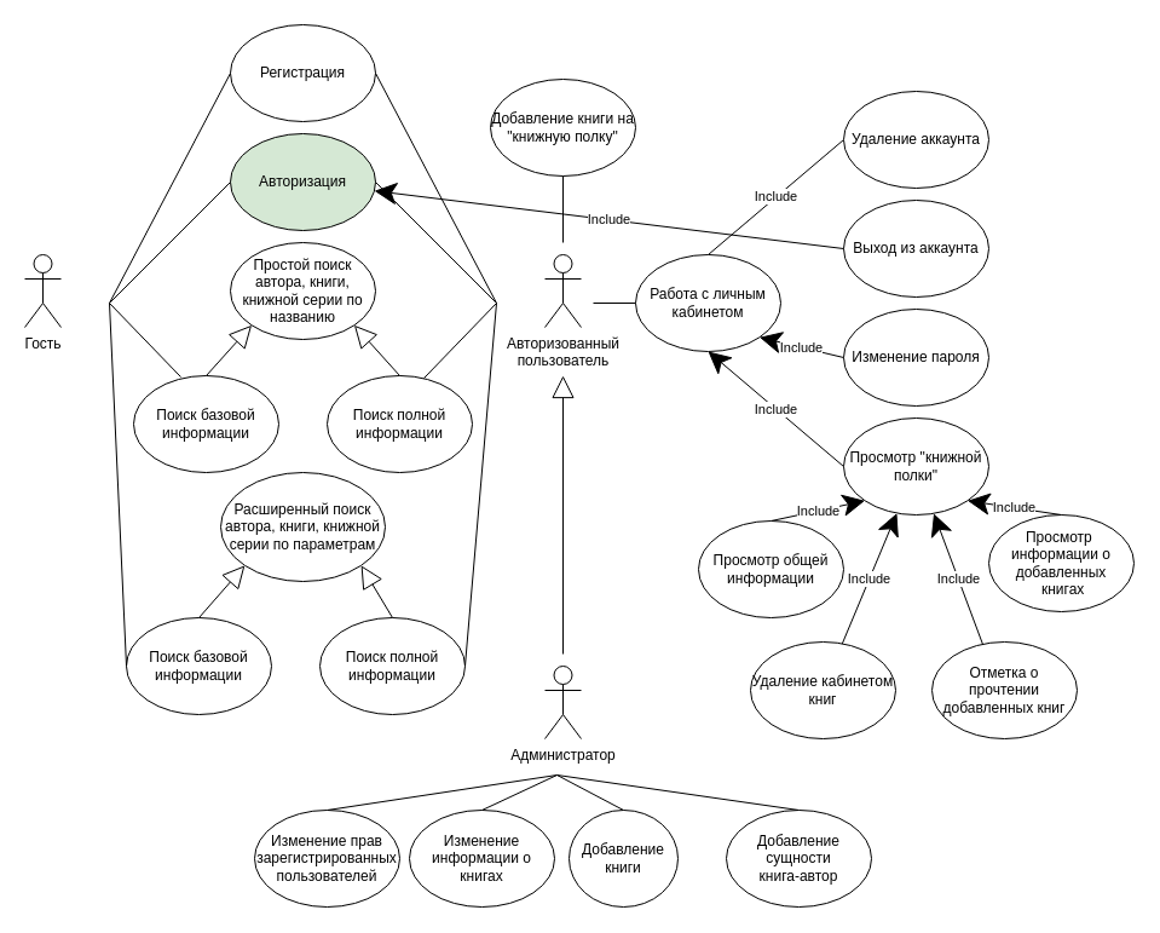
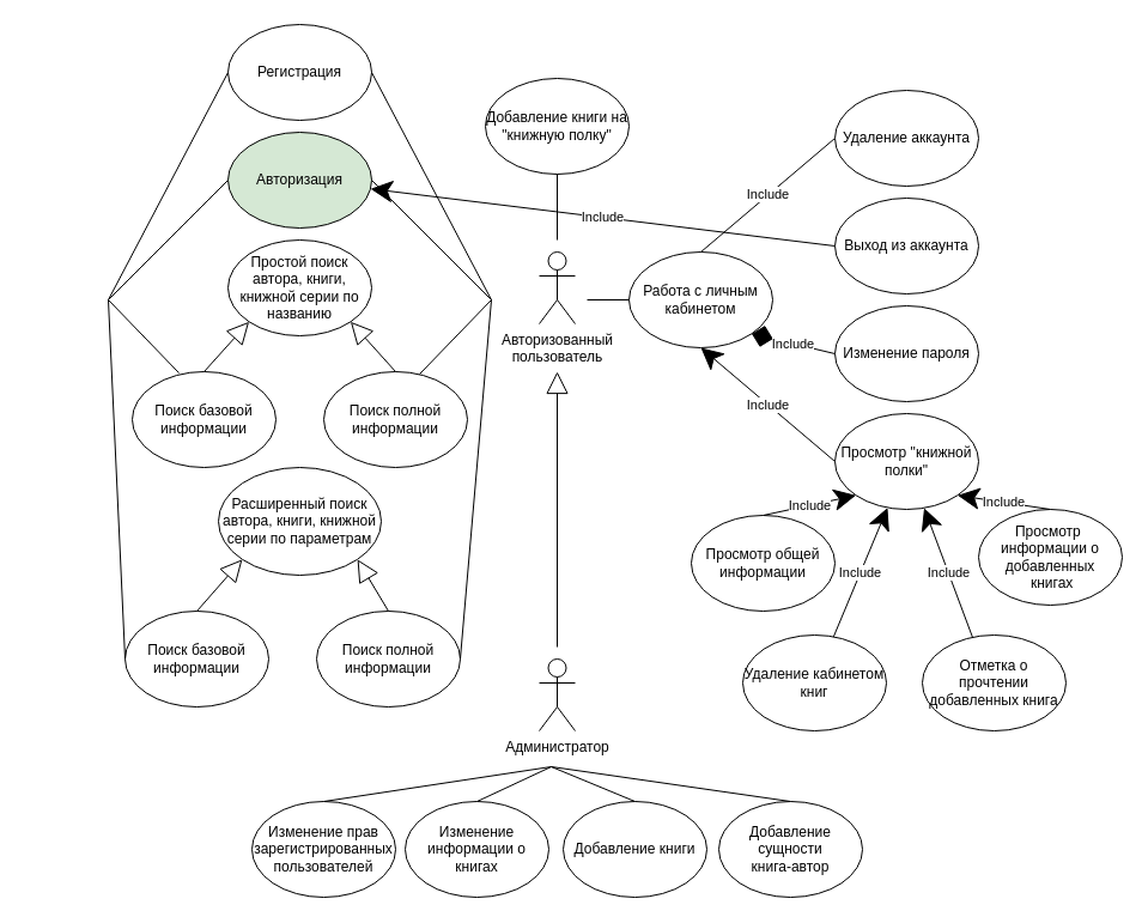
- <mxCell id="2" value="Гость" style="shape=umlActor;verticalLabelPosition=bottom;verticalAlign=top;html=1;outlineConnect=0;" vertex="1" parent="1"><mxGeometry x="20" y="210" width="30" height="60" as="geometry" /></mxCell>
- <mxCell id="37" value="Include" style="endArrow=classic;endSize=16;endFill=1;html=1;rounded=0;exitX=0;exitY=0.5;exitDx=0;exitDy=0;entryX=1;entryY=1;entryDx=0;entryDy=0;" edge="1" parent="1" source="30" target="26"><mxGeometry width="160" relative="1" as="geometry"><mxPoint x="707" y="215" as="sourcePoint" /><mxPoint x="637" y="232" as="targetPoint" /></mxGeometry></mxCell>
+ <mxCell id="37" value="Include" style="endArrow=diamond;endSize=16;endFill=1;html=1;rounded=0;exitX=0;exitY=0.5;exitDx=0;exitDy=0;entryX=1;entryY=1;entryDx=0;entryDy=0;" edge="1" parent="1" source="30" target="26"><mxGeometry width="160" relative="1" as="geometry"><mxPoint x="707" y="215" as="sourcePoint" /><mxPoint x="637" y="232" as="targetPoint" /></mxGeometry></mxCell>
- <mxCell id="41" value="Отметка о прочтении&lt;br&gt;добавленных книг" style="ellipse;whiteSpace=wrap;html=1;" vertex="1" parent="1"><mxGeometry x="770" y="530" width="120" height="80" as="geometry" /></mxCell>
+ <mxCell id="41" value="Отметка о прочтении&lt;br&gt;добавленных книга" style="ellipse;whiteSpace=wrap;html=1;" vertex="1" parent="1"><mxGeometry x="770" y="530" width="120" height="80" as="geometry" /></mxCell>
- <mxCell id="47" value="Добавление книги" style="ellipse;whiteSpace=wrap;html=1;" vertex="1" parent="1"><mxGeometry x="470" y="669" width="90" height="80" as="geometry" /></mxCell>
+ <mxCell id="47" value="Добавление книги" style="ellipse;whiteSpace=wrap;html=1;" vertex="1" parent="1"><mxGeometry x="470" y="669" width="120" height="80" as="geometry" /></mxCell>
